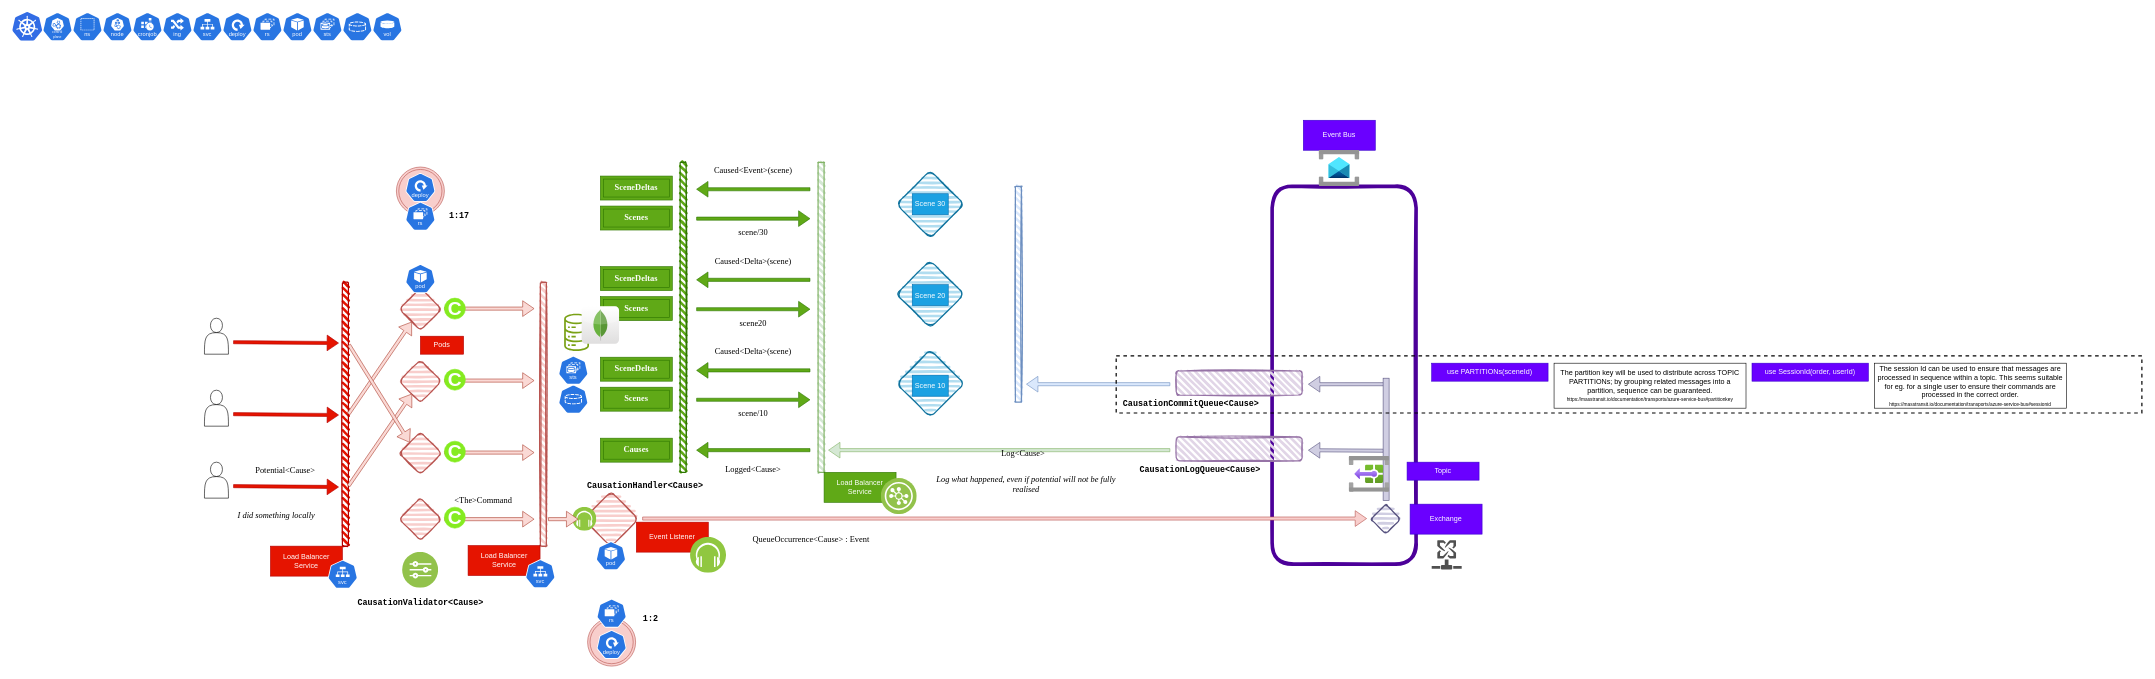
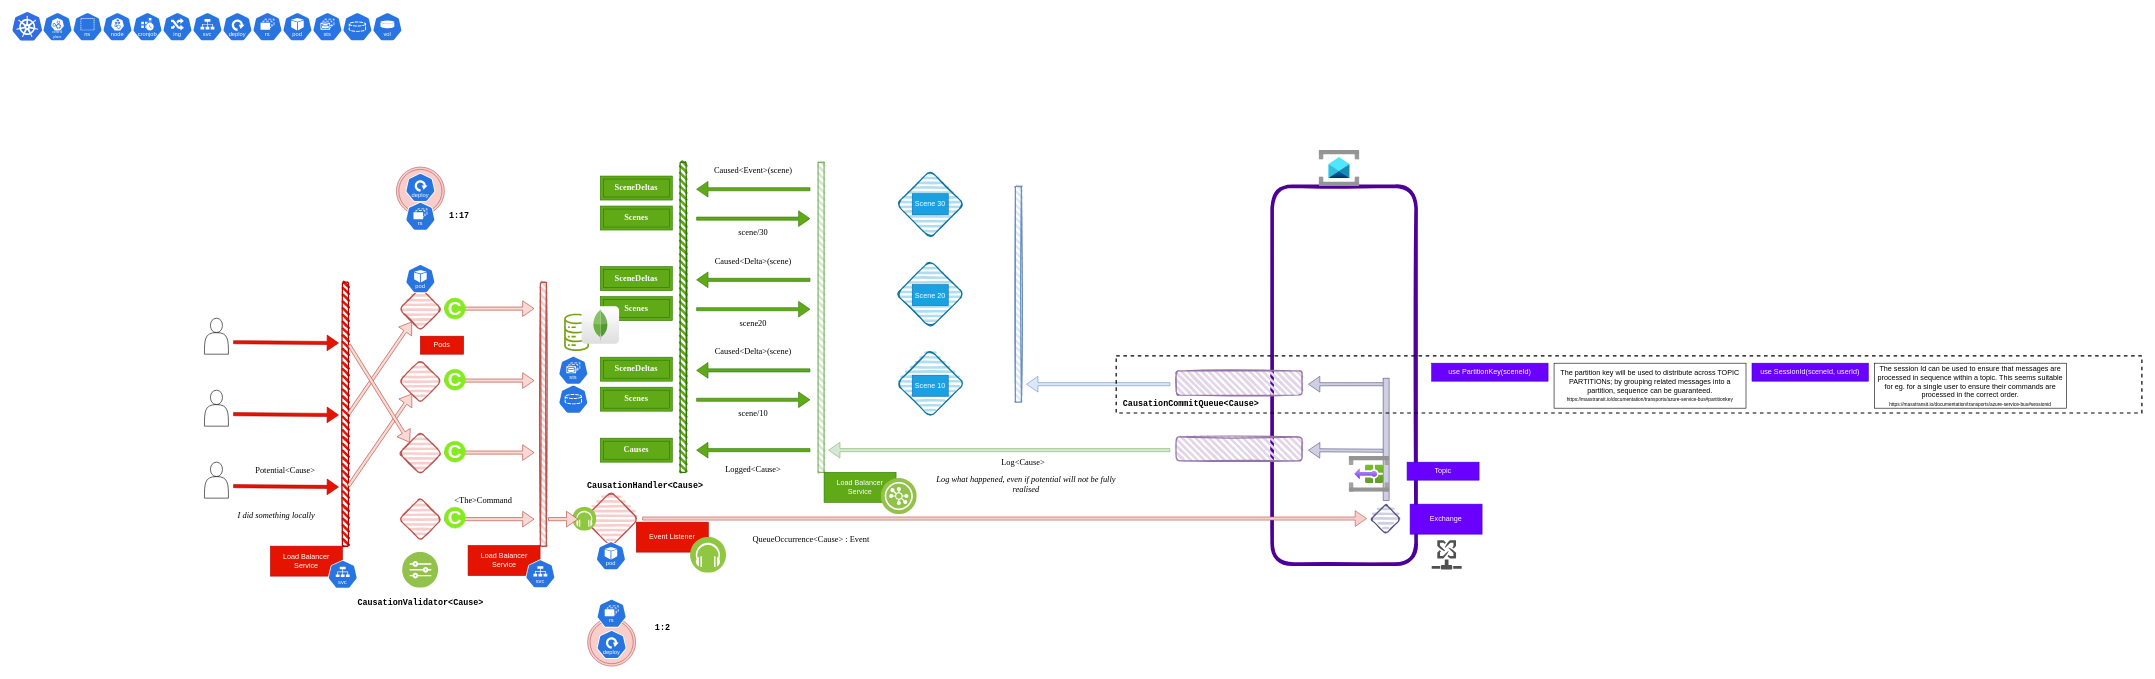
- <mxCell id="37" value="Event Bus" style="text;html=1;strokeColor=#3700CC;fillColor=#6a00ff;align=center;verticalAlign=middle;whiteSpace=wrap;overflow=hidden;fontColor=#ffffff;" parent="1" vertex="1"><mxGeometry x="2171.96" y="200" width="120" height="50" as="geometry" /></mxCell>
- <mxCell id="120" value="use PARTITIONs(sceneId)" style="text;html=1;strokeColor=#3700CC;fillColor=#6a00ff;align=center;verticalAlign=middle;whiteSpace=wrap;overflow=hidden;fontColor=#ffffff;" parent="1" vertex="1"><mxGeometry x="2386" y="605" width="194" height="30" as="geometry" /></mxCell>
+ <mxCell id="120" value="use PartitionKey(sceneId)" style="text;html=1;strokeColor=#3700CC;fillColor=#6a00ff;align=center;verticalAlign=middle;whiteSpace=wrap;overflow=hidden;fontColor=#ffffff;" parent="1" vertex="1"><mxGeometry x="2386" y="605" width="194" height="30" as="geometry" /></mxCell>
- <mxCell id="122" value="use SessionId(order, userId)" style="text;html=1;strokeColor=#3700CC;fillColor=#6a00ff;align=center;verticalAlign=middle;whiteSpace=wrap;overflow=hidden;fontColor=#ffffff;" parent="1" vertex="1"><mxGeometry x="2920" y="605" width="194" height="30" as="geometry" /></mxCell>
+ <mxCell id="122" value="use SessionId(sceneId, userId)" style="text;html=1;strokeColor=#3700CC;fillColor=#6a00ff;align=center;verticalAlign=middle;whiteSpace=wrap;overflow=hidden;fontColor=#ffffff;" parent="1" vertex="1"><mxGeometry x="2920" y="605" width="194" height="30" as="geometry" /></mxCell>
- <mxCell id="47" value="Log&amp;lt;Cause&amp;gt;" style="text;html=1;align=center;verticalAlign=middle;whiteSpace=wrap;rounded=0;fontSize=14;fontFamily=Lucida Console;" parent="1" vertex="1"><mxGeometry x="1610" y="742" width="190" height="30" as="geometry" /></mxCell>
+ <mxCell id="47" value="Log&amp;lt;Cause&amp;gt;" style="text;html=1;align=center;verticalAlign=middle;whiteSpace=wrap;rounded=0;fontSize=14;fontFamily=Lucida Console;" parent="1" vertex="1"><mxGeometry x="1610" y="757" width="190" height="30" as="geometry" /></mxCell>
- <mxCell id="38" value="CausationLogQueue&amp;lt;Cause&amp;gt;" style="text;html=1;align=center;verticalAlign=middle;whiteSpace=wrap;rounded=0;fontSize=14;fontFamily=Courier New;fontStyle=1" parent="1" vertex="1"><mxGeometry x="1890" y="768" width="220" height="30" as="geometry" /></mxCell>
- <mxCell id="116" value="1:2" style="text;html=1;align=center;verticalAlign=middle;whiteSpace=wrap;rounded=0;fontSize=14;fontFamily=Courier New;fontStyle=1" parent="1" vertex="1"><mxGeometry x="1058.8" y="1017" width="50" height="30" as="geometry" /></mxCell>
+ <mxCell id="116" value="1:2" style="text;html=1;align=center;verticalAlign=middle;whiteSpace=wrap;rounded=0;fontSize=14;fontFamily=Courier New;fontStyle=1" parent="1" vertex="1"><mxGeometry x="1078.8" y="1032" width="50" height="30" as="geometry" /></mxCell>
